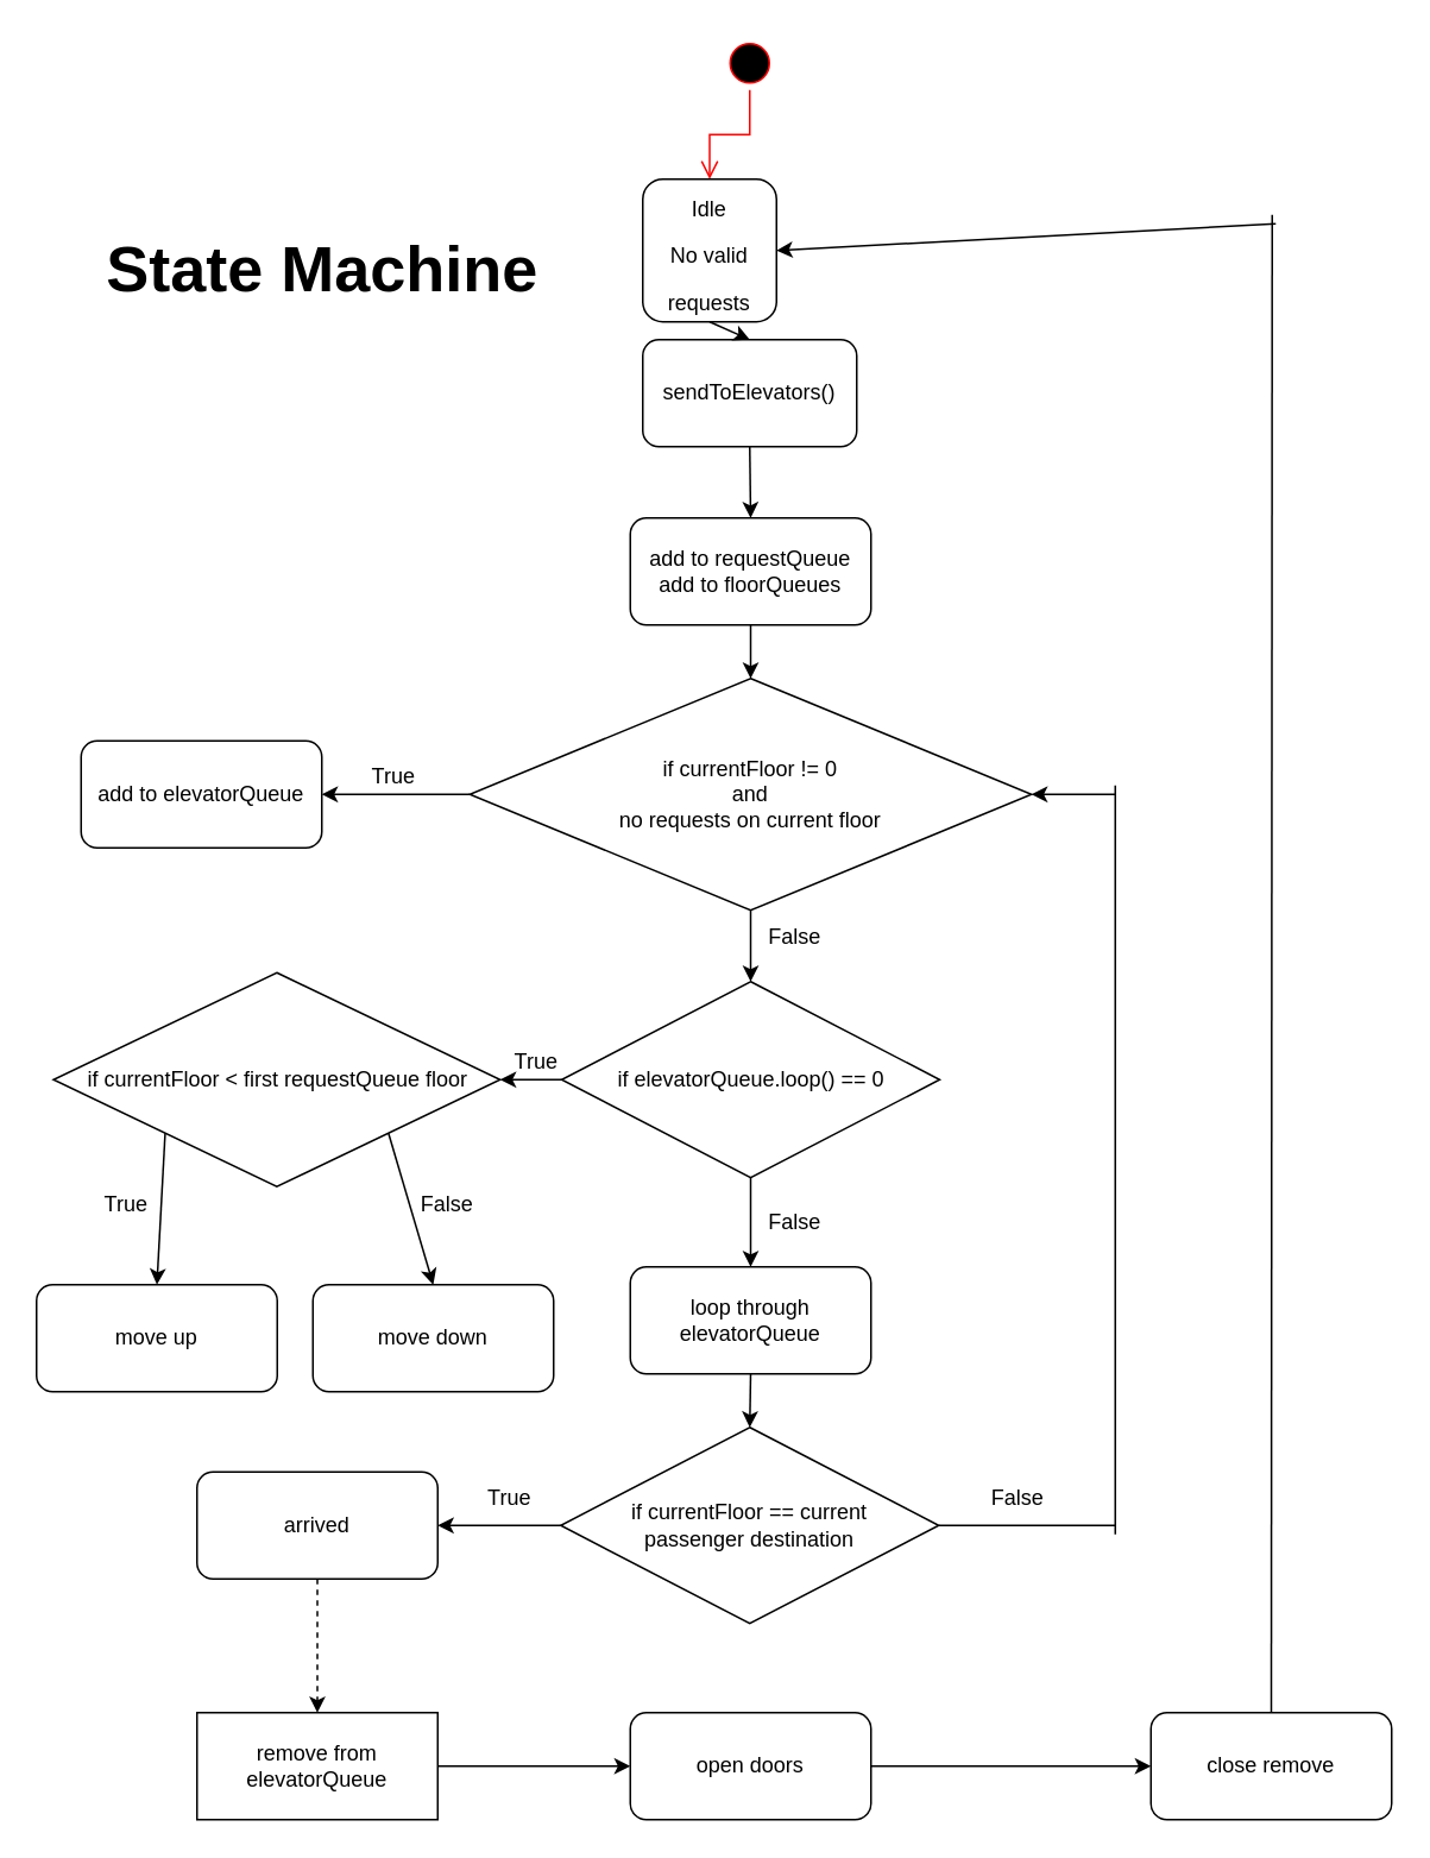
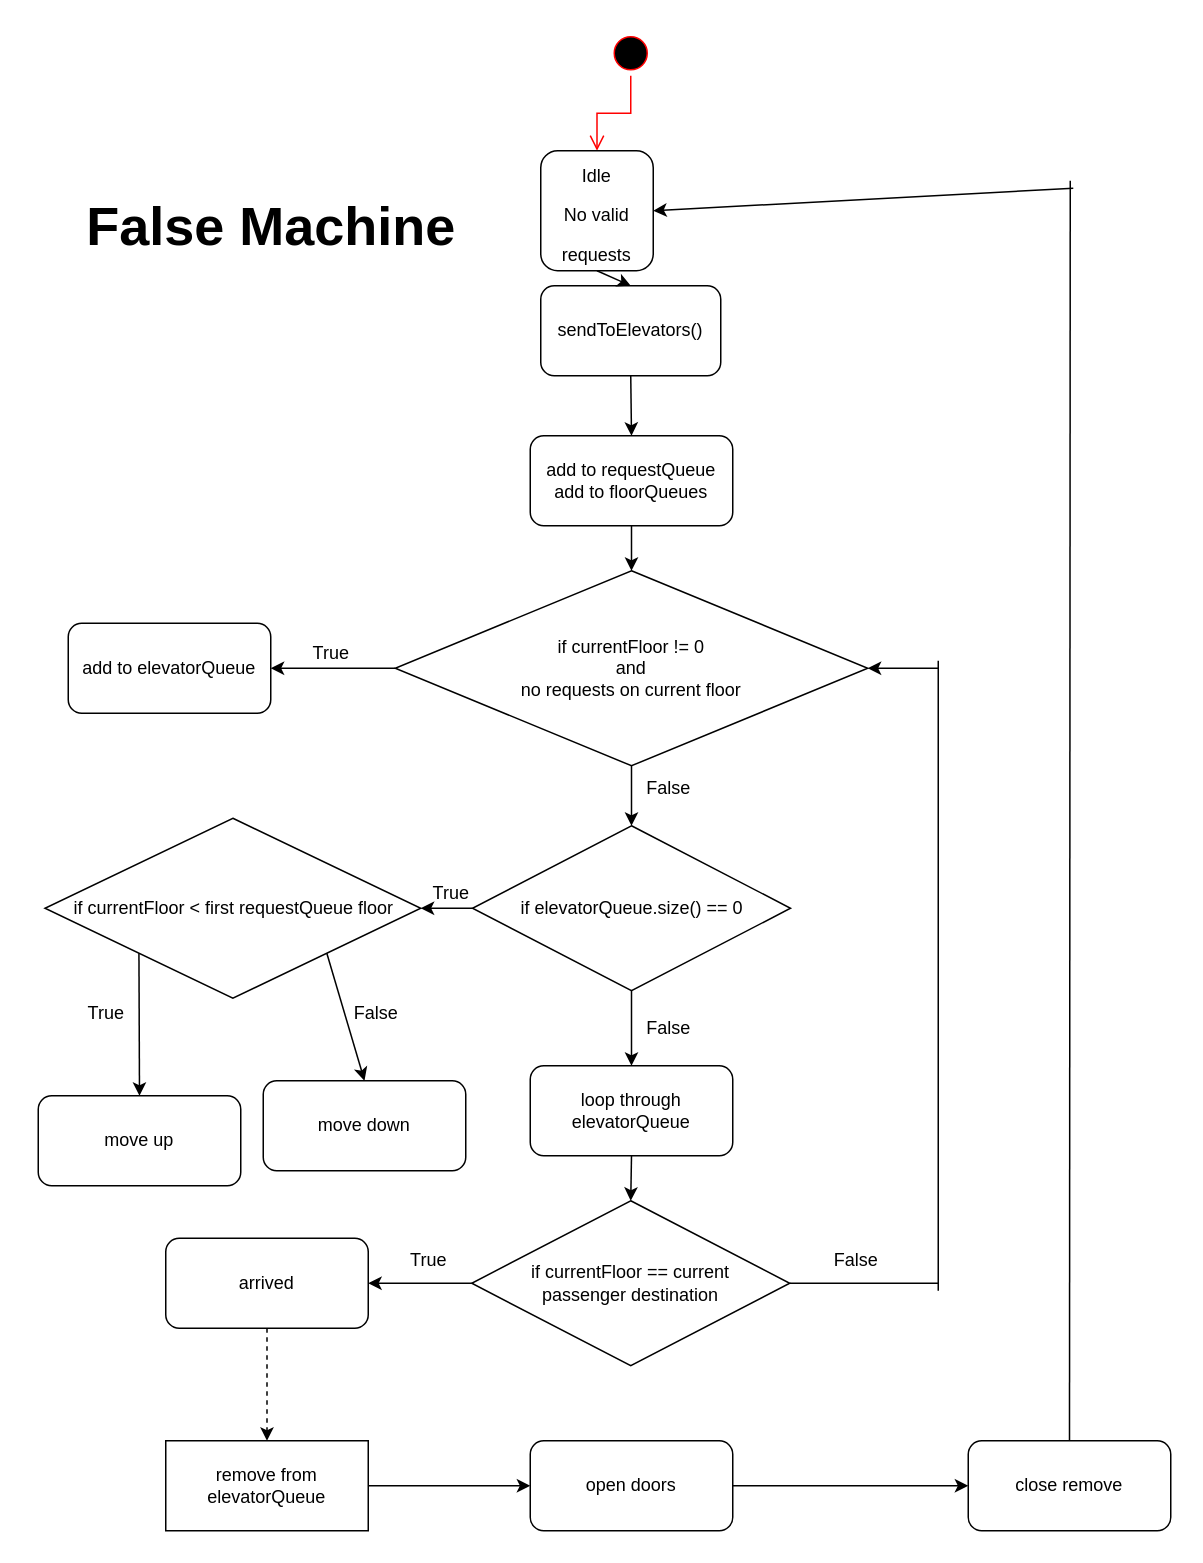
- <mxCell id="4" value="&lt;b&gt;&lt;font style=&quot;font-size: 36px;&quot;&gt;State Machine&lt;/font&gt;&lt;/b&gt;" style="text;html=1;align=center;verticalAlign=middle;resizable=0;points=[];autosize=1;strokeColor=none;fillColor=none;" vertex="1" parent="1"><mxGeometry x="45" y="120" width="270" height="60" as="geometry" /></mxCell>
+ <mxCell id="4" value="&lt;b&gt;&lt;font style=&quot;font-size: 36px;&quot;&gt;False Machine&lt;/font&gt;&lt;/b&gt;" style="text;html=1;align=center;verticalAlign=middle;resizable=0;points=[];autosize=1;strokeColor=none;fillColor=none;" vertex="1" parent="1"><mxGeometry x="45" y="120" width="270" height="60" as="geometry" /></mxCell>
- <mxCell id="17" value="if elevatorQueue.loop() == 0" style="rhombus;whiteSpace=wrap;html=1;fontSize=12;" vertex="1" parent="1"><mxGeometry x="314.5" y="550" width="212" height="110" as="geometry" /></mxCell>
+ <mxCell id="17" value="if elevatorQueue.size() == 0" style="rhombus;whiteSpace=wrap;html=1;fontSize=12;" vertex="1" parent="1"><mxGeometry x="314.5" y="550" width="212" height="110" as="geometry" /></mxCell>
- <mxCell id="21" value="move up" style="rounded=1;whiteSpace=wrap;html=1;fontSize=12;" vertex="1" parent="1"><mxGeometry x="20" y="720" width="135" height="60" as="geometry" /></mxCell>
+ <mxCell id="21" value="move up" style="rounded=1;whiteSpace=wrap;html=1;fontSize=12;" vertex="1" parent="1"><mxGeometry x="25" y="730" width="135" height="60" as="geometry" /></mxCell>
